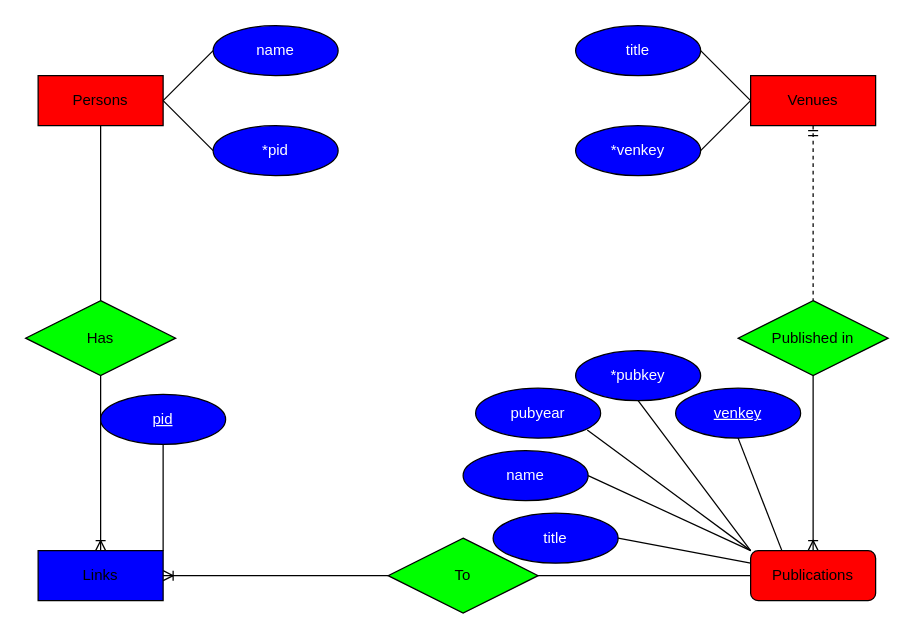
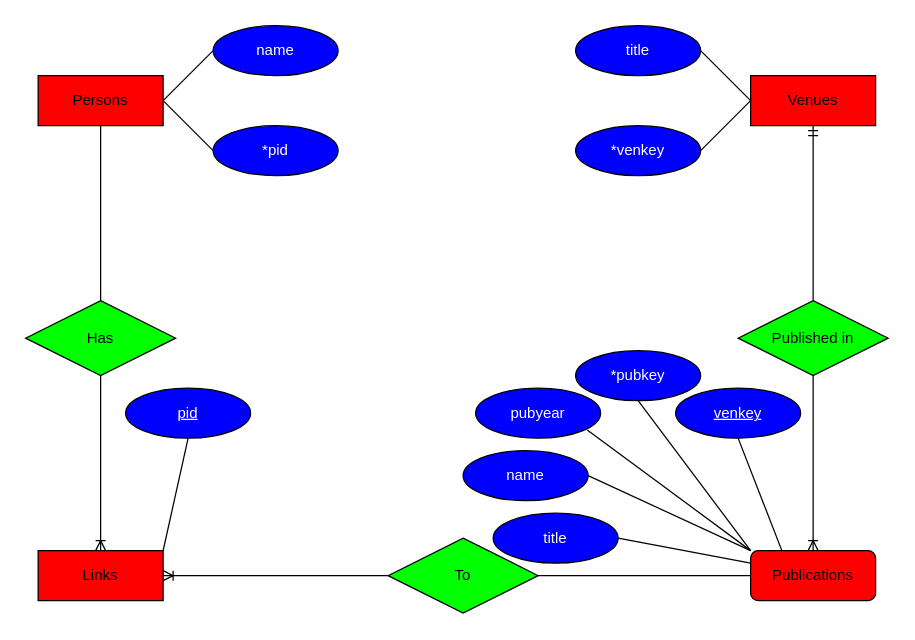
- <mxCell id="8" value="" style="endArrow=none;html=1;rounded=0;jumpSize=6;entryX=0.5;entryY=0;entryDx=0;entryDy=0;exitX=0.5;exitY=1;exitDx=0;exitDy=0;startArrow=ERmandOne;startFill=0;dashed=1;" parent="1" source="4" target="6" edge="1"><mxGeometry relative="1" as="geometry"><mxPoint x="310" y="260" as="sourcePoint" /><mxPoint x="470" y="260" as="targetPoint" /></mxGeometry></mxCell>
+ <mxCell id="8" value="" style="endArrow=none;html=1;rounded=0;jumpSize=6;entryX=0.5;entryY=0;entryDx=0;entryDy=0;exitX=0.5;exitY=1;exitDx=0;exitDy=0;startArrow=ERmandOne;startFill=0;" parent="1" source="4" target="6" edge="1"><mxGeometry relative="1" as="geometry"><mxPoint x="310" y="260" as="sourcePoint" /><mxPoint x="470" y="260" as="targetPoint" /></mxGeometry></mxCell>
- <mxCell id="29" value="&lt;font color=&quot;#ffffff&quot;&gt;&lt;u&gt;pid&lt;/u&gt;&lt;/font&gt;" style="ellipse;whiteSpace=wrap;html=1;align=center;fillColor=#0000FF;" vertex="1" parent="1"><mxGeometry x="80" y="315" width="100" height="40" as="geometry" /></mxCell>
+ <mxCell id="29" value="&lt;font color=&quot;#ffffff&quot;&gt;&lt;u&gt;pid&lt;/u&gt;&lt;/font&gt;" style="ellipse;whiteSpace=wrap;html=1;align=center;fillColor=#0000FF;" vertex="1" parent="1"><mxGeometry x="100" y="310" width="100" height="40" as="geometry" /></mxCell>
- <mxCell id="19" value="Links" style="whiteSpace=wrap;html=1;align=center;fillColor=#0000ff;" parent="1" vertex="1"><mxGeometry x="30" y="440" width="100" height="40" as="geometry" /></mxCell>
+ <mxCell id="19" value="Links" style="whiteSpace=wrap;html=1;align=center;fillColor=#FF0000;" parent="1" vertex="1"><mxGeometry x="30" y="440" width="100" height="40" as="geometry" /></mxCell>
